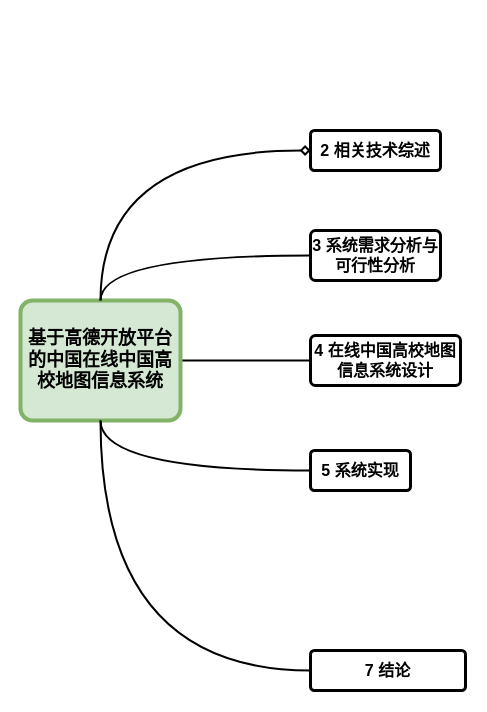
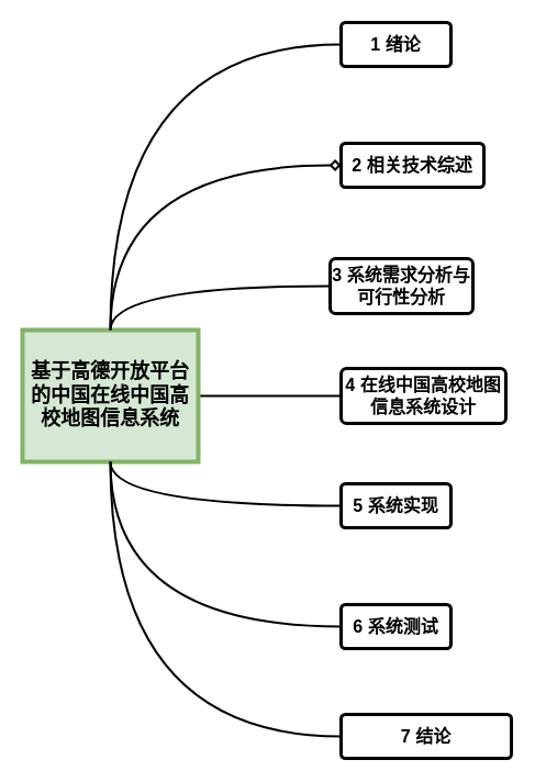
+ <mxCell id="5" value="&lt;b style=&quot;font-size: 16px;&quot;&gt;1 绪论&lt;/b&gt;" style="rounded=1;arcSize=10;whiteSpace=wrap;html=1;align=center;strokeWidth=3;" vertex="1" parent="1"><mxGeometry x="310" y="20" width="100" height="40" as="geometry" /></mxCell>
+ <mxCell id="2" style="edgeStyle=orthogonalEdgeStyle;rounded=0;orthogonalLoop=1;jettySize=auto;html=1;exitX=0.5;exitY=0;exitDx=0;exitDy=0;entryX=0;entryY=0.5;entryDx=0;entryDy=0;strokeWidth=2;curved=1;endArrow=none;endFill=0;" edge="1" parent="1" source="4" target="5"><mxGeometry relative="1" as="geometry" /></mxCell>
- <mxCell id="9" value="&lt;b style=&quot;font-size: 16px;&quot;&gt;3 系统需求分析与可行性分析&lt;/b&gt;" style="rounded=1;arcSize=10;whiteSpace=wrap;html=1;align=center;strokeWidth=3;" vertex="1" parent="1"><mxGeometry x="310" y="230" width="130" height="50" as="geometry" /></mxCell>
+ <mxCell id="9" value="&lt;b style=&quot;font-size: 16px;&quot;&gt;3 系统需求分析与可行性分析&lt;/b&gt;" style="rounded=1;arcSize=10;whiteSpace=wrap;html=1;align=center;strokeWidth=3;" vertex="1" parent="1"><mxGeometry x="300" y="235" width="130" height="50" as="geometry" /></mxCell>
- <mxCell id="4" value="&lt;font style=&quot;font-size: 18px;&quot;&gt;&lt;b&gt;基于高德开放平台的中国在线中国高校地图信息系统&lt;/b&gt;&lt;/font&gt;" style="rounded=1;arcSize=10;whiteSpace=wrap;html=1;align=center;strokeWidth=4;fillColor=#d5e8d4;strokeColor=#82b366;" vertex="1" parent="1"><mxGeometry x="20" y="300" width="160" height="120" as="geometry" /></mxCell>
+ <mxCell id="4" value="&lt;font style=&quot;font-size: 18px;&quot;&gt;&lt;b&gt;基于高德开放平台的中国在线中国高校地图信息系统&lt;/b&gt;&lt;/font&gt;" style="arcSize=10;whiteSpace=wrap;html=1;align=center;strokeWidth=4;fillColor=#d5e8d4;strokeColor=#82b366;rounded=0;" vertex="1" parent="1"><mxGeometry x="20" y="300" width="160" height="120" as="geometry" /></mxCell>
- <mxCell id="6" value="&lt;b style=&quot;font-size: 16px;&quot;&gt;5 系统实现&lt;/b&gt;" style="rounded=1;arcSize=10;whiteSpace=wrap;html=1;align=center;strokeWidth=3;" vertex="1" parent="1"><mxGeometry x="310" y="450" width="100" height="40" as="geometry" /></mxCell>
+ <mxCell id="6" value="&lt;b style=&quot;font-size: 16px;&quot;&gt;5 系统实现&lt;/b&gt;" style="rounded=1;arcSize=10;whiteSpace=wrap;html=1;align=center;strokeWidth=3;" vertex="1" parent="1"><mxGeometry x="310" y="440" width="100" height="40" as="geometry" /></mxCell>
+ <mxCell id="15" style="edgeStyle=orthogonalEdgeStyle;rounded=0;orthogonalLoop=1;jettySize=auto;html=1;entryX=0;entryY=0.5;entryDx=0;entryDy=0;strokeWidth=2;curved=1;endArrow=none;endFill=0;exitX=0.5;exitY=1;exitDx=0;exitDy=0;" edge="1" parent="1" source="4" target="10"><mxGeometry relative="1" as="geometry"><mxPoint x="110" y="490" as="sourcePoint" /><mxPoint x="320" y="470" as="targetPoint" /></mxGeometry></mxCell>
+ <mxCell id="10" value="&lt;b style=&quot;font-size: 16px;&quot;&gt;6 系统测试&lt;/b&gt;" style="rounded=1;arcSize=10;whiteSpace=wrap;html=1;align=center;strokeWidth=3;" vertex="1" parent="1"><mxGeometry x="310" y="550" width="100" height="40" as="geometry" /></mxCell>
